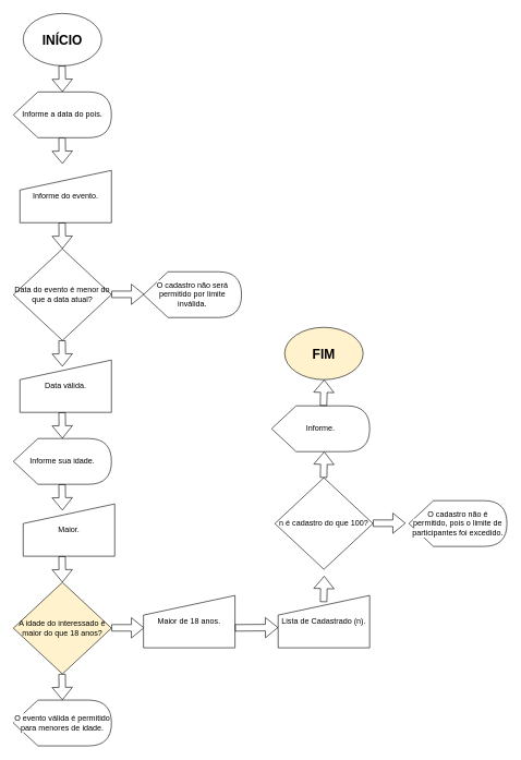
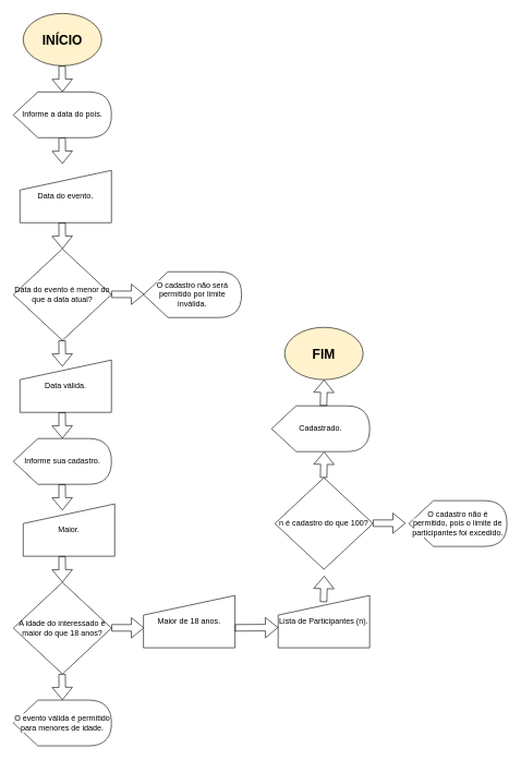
- <mxCell id="2" value="&lt;b&gt;&lt;font style=&quot;font-size: 20px&quot;&gt;INÍCIO&lt;/font&gt;&lt;/b&gt;" style="ellipse;whiteSpace=wrap;html=1;" vertex="1" parent="1"><mxGeometry x="35" y="20" width="120" height="80" as="geometry" /></mxCell>
+ <mxCell id="2" value="&lt;b&gt;&lt;font style=&quot;font-size: 20px&quot;&gt;INÍCIO&lt;/font&gt;&lt;/b&gt;" style="ellipse;whiteSpace=wrap;html=1;fillColor=#fff2cc;" vertex="1" parent="1"><mxGeometry x="35" y="20" width="120" height="80" as="geometry" /></mxCell>
- <mxCell id="6" value="Informe do evento." style="shape=manualInput;whiteSpace=wrap;html=1;" vertex="1" parent="1"><mxGeometry x="30" y="260" width="140" height="80" as="geometry" /></mxCell>
+ <mxCell id="6" value="Data do evento." style="shape=manualInput;whiteSpace=wrap;html=1;" vertex="1" parent="1"><mxGeometry x="30" y="260" width="140" height="80" as="geometry" /></mxCell>
- <mxCell id="28" value="Informe." style="shape=display;whiteSpace=wrap;html=1;" vertex="1" parent="1"><mxGeometry x="415" y="620" width="150" height="70" as="geometry" /></mxCell>
+ <mxCell id="28" value="Cadastrado." style="shape=display;whiteSpace=wrap;html=1;" vertex="1" parent="1"><mxGeometry x="415" y="620" width="150" height="70" as="geometry" /></mxCell>
- <mxCell id="13" value="Informe sua idade." style="shape=display;whiteSpace=wrap;html=1;" vertex="1" parent="1"><mxGeometry x="20" y="670" width="150" height="70" as="geometry" /></mxCell>
+ <mxCell id="13" value="Informe sua cadastro." style="shape=display;whiteSpace=wrap;html=1;" vertex="1" parent="1"><mxGeometry x="20" y="670" width="150" height="70" as="geometry" /></mxCell>
- <mxCell id="24" value="Lista de Cadastrado (n)." style="shape=manualInput;whiteSpace=wrap;html=1;" vertex="1" parent="1"><mxGeometry x="425" y="910" width="140" height="80" as="geometry" /></mxCell>
+ <mxCell id="24" value="Lista de Participantes (n)." style="shape=manualInput;whiteSpace=wrap;html=1;" vertex="1" parent="1"><mxGeometry x="425" y="910" width="140" height="80" as="geometry" /></mxCell>
- <mxCell id="17" value="A idade do interessado é maior do que 18 anos?" style="rhombus;whiteSpace=wrap;html=1;fillColor=#fff2cc;" vertex="1" parent="1"><mxGeometry x="20" y="890" width="150" height="140" as="geometry" /></mxCell>
+ <mxCell id="17" value="A idade do interessado é maior do que 18 anos?" style="rhombus;whiteSpace=wrap;html=1;" vertex="1" parent="1"><mxGeometry x="20" y="890" width="150" height="140" as="geometry" /></mxCell>
